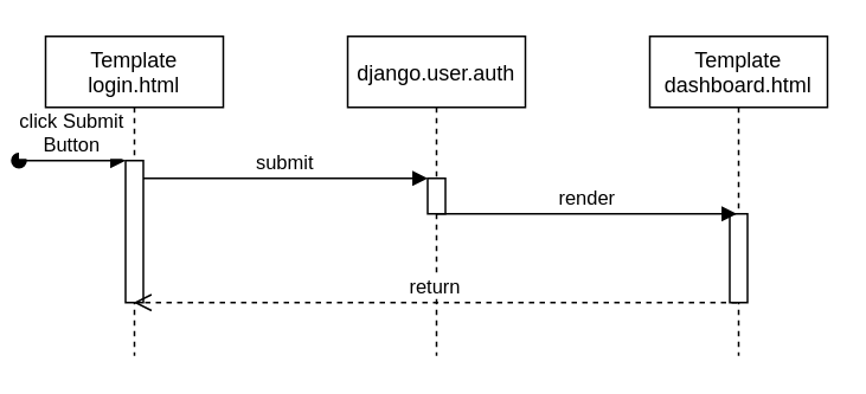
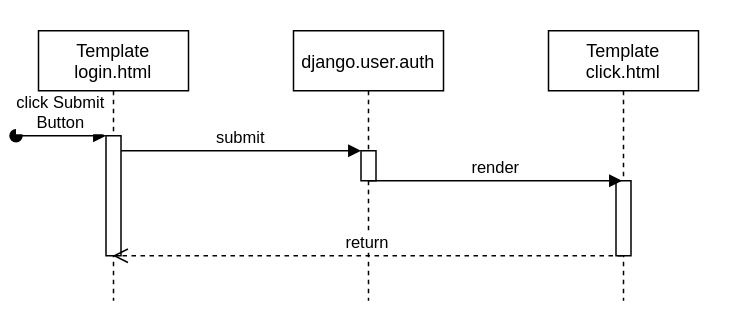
- <mxCell id="8" value="Template&#10;dashboard.html" style="shape=umlLifeline;perimeter=lifelinePerimeter;container=1;collapsible=0;recursiveResize=0;rounded=0;shadow=0;strokeWidth=1;" vertex="1" parent="1"><mxGeometry x="360" y="20" width="100" height="180" as="geometry" /></mxCell>
+ <mxCell id="8" value="Template&#10;click.html" style="shape=umlLifeline;perimeter=lifelinePerimeter;container=1;collapsible=0;recursiveResize=0;rounded=0;shadow=0;strokeWidth=1;" vertex="1" parent="1"><mxGeometry x="360" y="20" width="100" height="180" as="geometry" /></mxCell>
